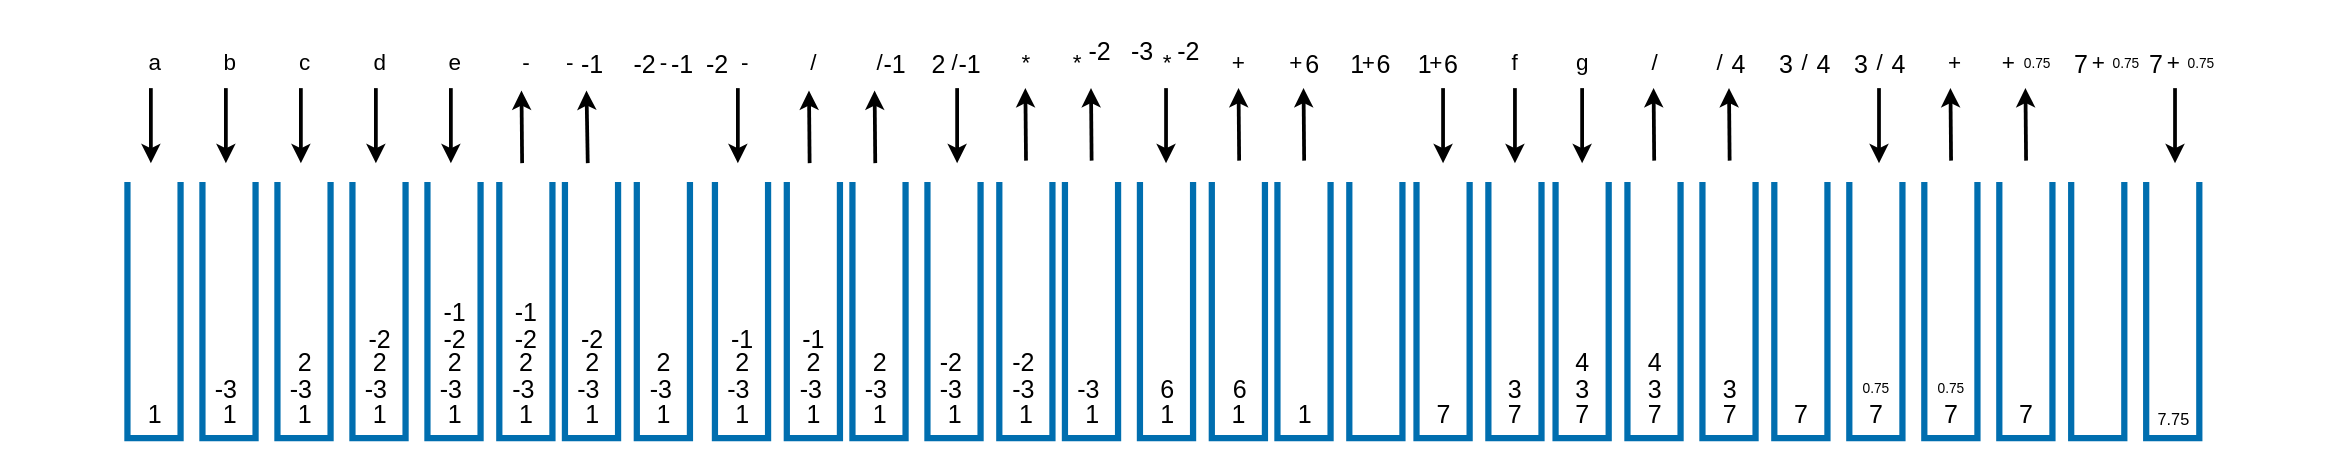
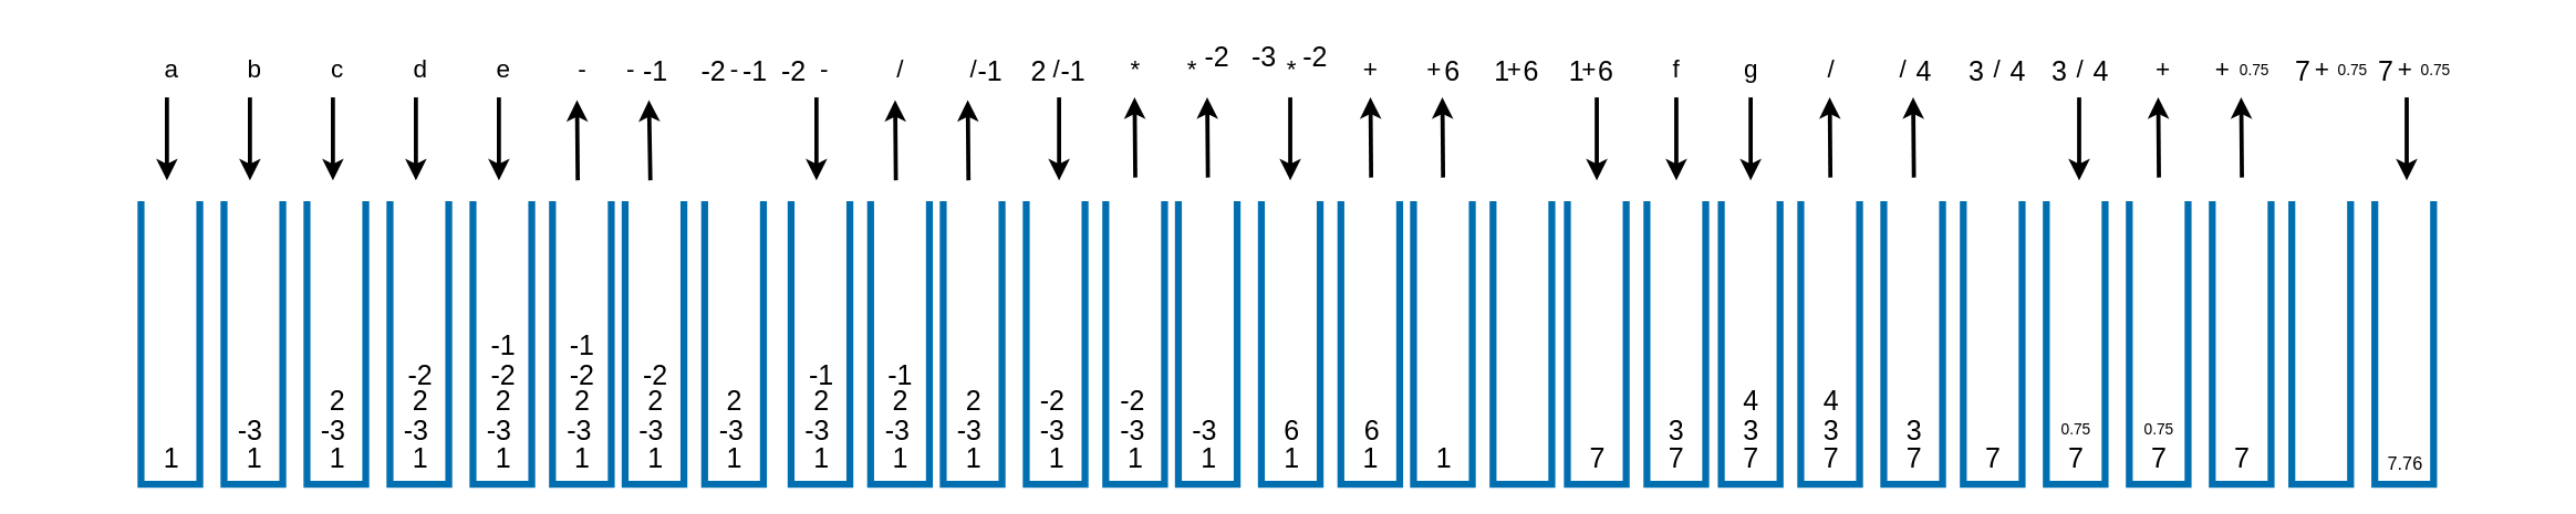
- <mxCell id="178" value="&lt;font style=&quot;font-size: 13px;&quot;&gt;7.75&lt;/font&gt;" style="text;html=1;align=center;verticalAlign=middle;resizable=0;points=[];autosize=1;strokeColor=none;fillColor=none;" vertex="1" parent="1"><mxGeometry x="1712.5" y="320" width="50" height="30" as="geometry" /></mxCell>
+ <mxCell id="178" value="&lt;font style=&quot;font-size: 13px;&quot;&gt;7.76&lt;/font&gt;" style="text;html=1;align=center;verticalAlign=middle;resizable=0;points=[];autosize=1;strokeColor=none;fillColor=none;" vertex="1" parent="1"><mxGeometry x="1712.5" y="320" width="50" height="30" as="geometry" /></mxCell>
